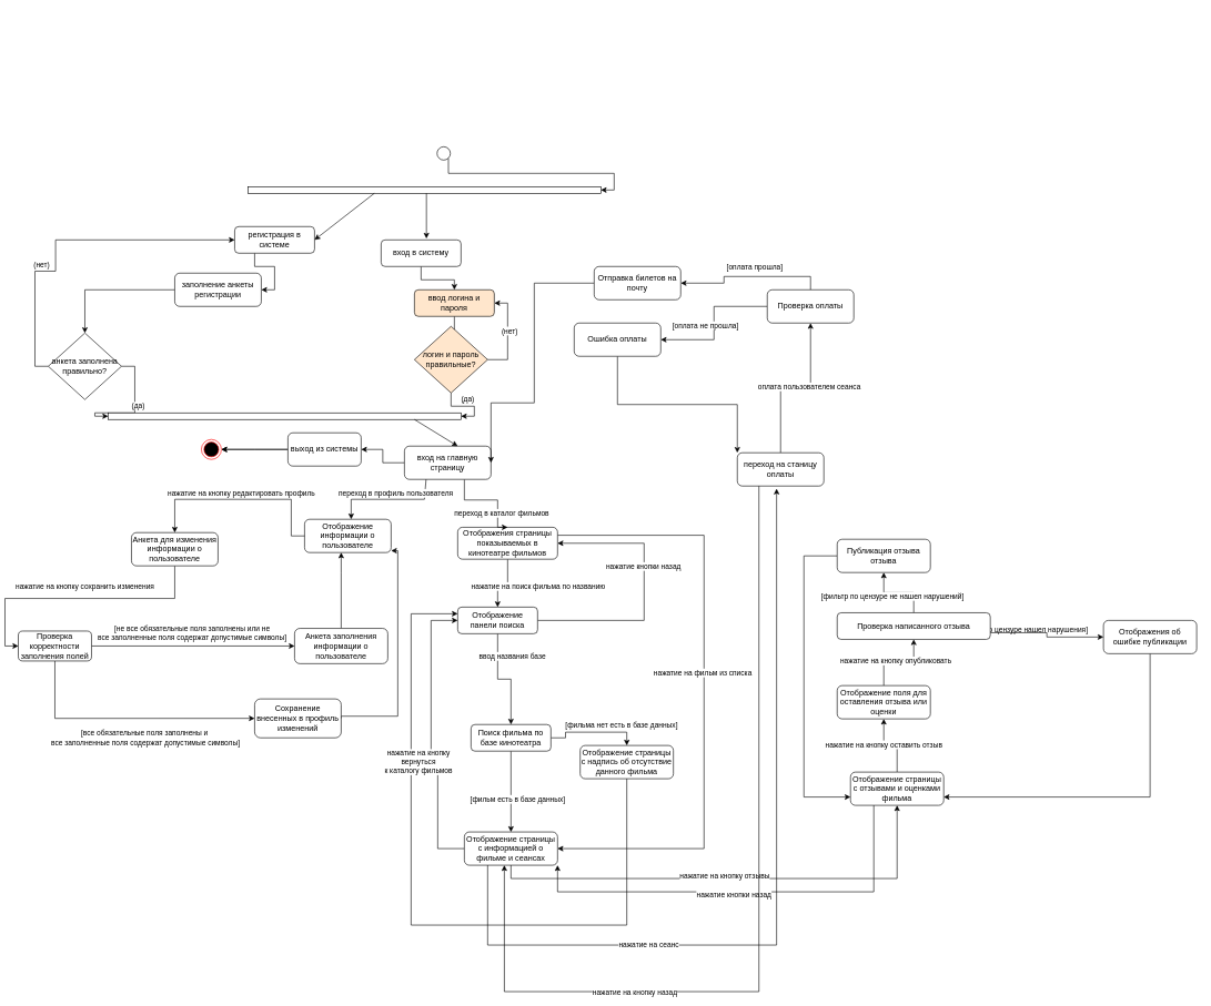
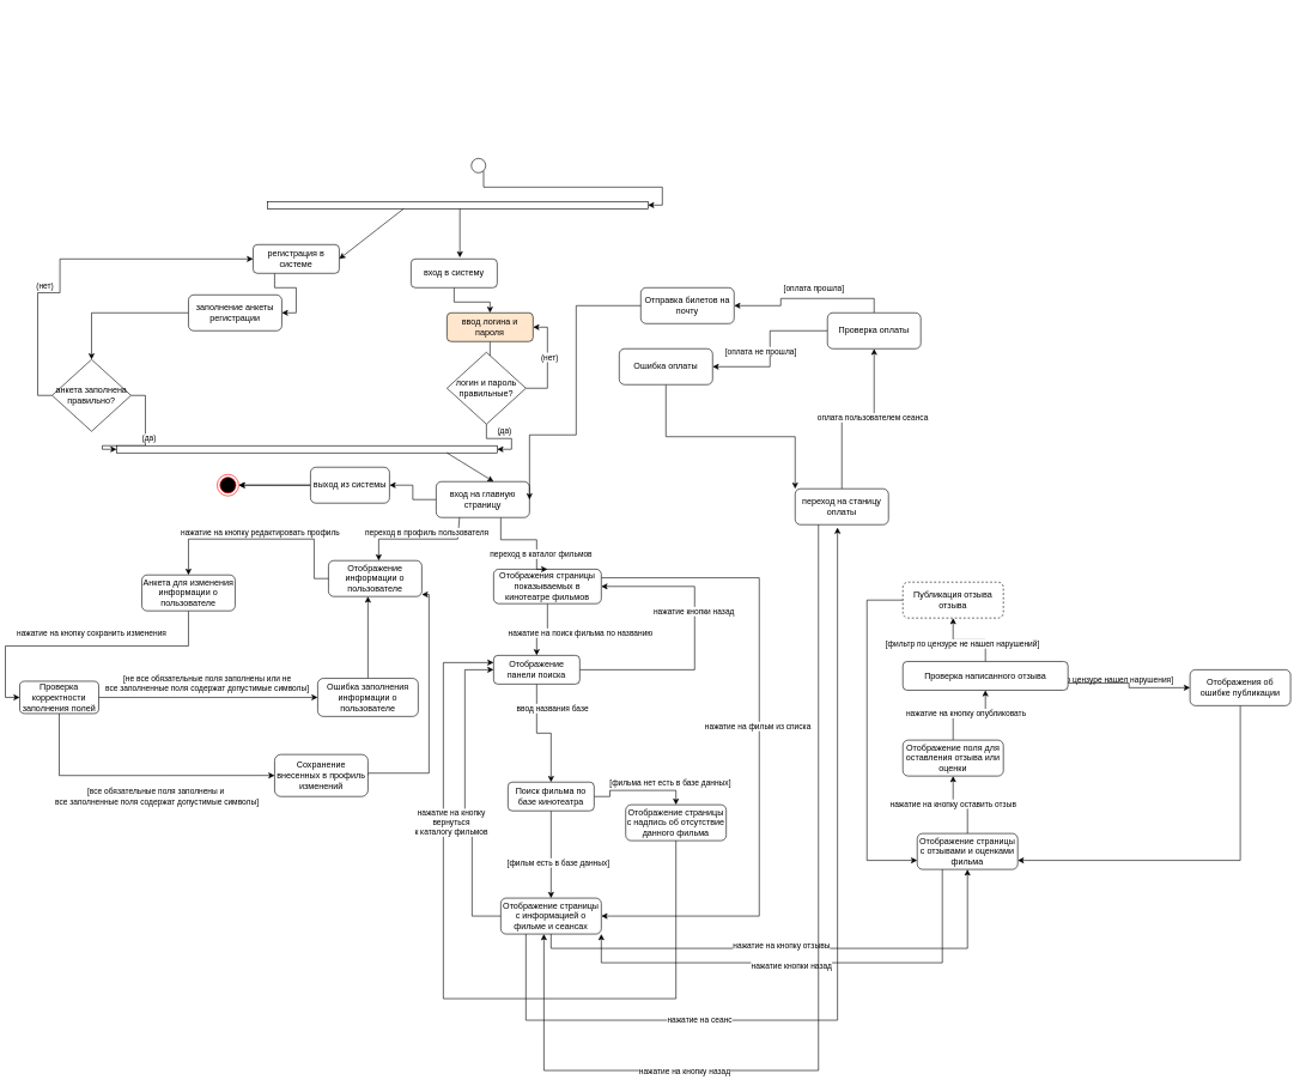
- <mxCell id="97" value="логин и пароль правильные?" style="rhombus;whiteSpace=wrap;html=1;fillColor=#ffe6cc;" vertex="1" parent="1"><mxGeometry x="615" y="490" width="110" height="100" as="geometry" /></mxCell>
+ <mxCell id="97" value="логин и пароль правильные?" style="rhombus;whiteSpace=wrap;html=1;" vertex="1" parent="1"><mxGeometry x="615" y="490" width="110" height="100" as="geometry" /></mxCell>
- <mxCell id="72" value="Публикация отзыва отзыва" style="rounded=1;whiteSpace=wrap;html=1;" vertex="1" parent="1"><mxGeometry x="1250" y="810" width="140" height="50" as="geometry" /></mxCell>
+ <mxCell id="72" value="Публикация отзыва отзыва" style="rounded=1;whiteSpace=wrap;html=1;dashed=1;" vertex="1" parent="1"><mxGeometry x="1250" y="810" width="140" height="50" as="geometry" /></mxCell>
- <mxCell id="43" value="Анкета заполнения информации о пользователе" style="rounded=1;whiteSpace=wrap;html=1;" vertex="1" parent="1"><mxGeometry x="435" y="944" width="140" height="53" as="geometry" /></mxCell>
+ <mxCell id="43" value="Ошибка заполнения информации о пользователе" style="rounded=1;whiteSpace=wrap;html=1;" vertex="1" parent="1"><mxGeometry x="435" y="944" width="140" height="53" as="geometry" /></mxCell>
